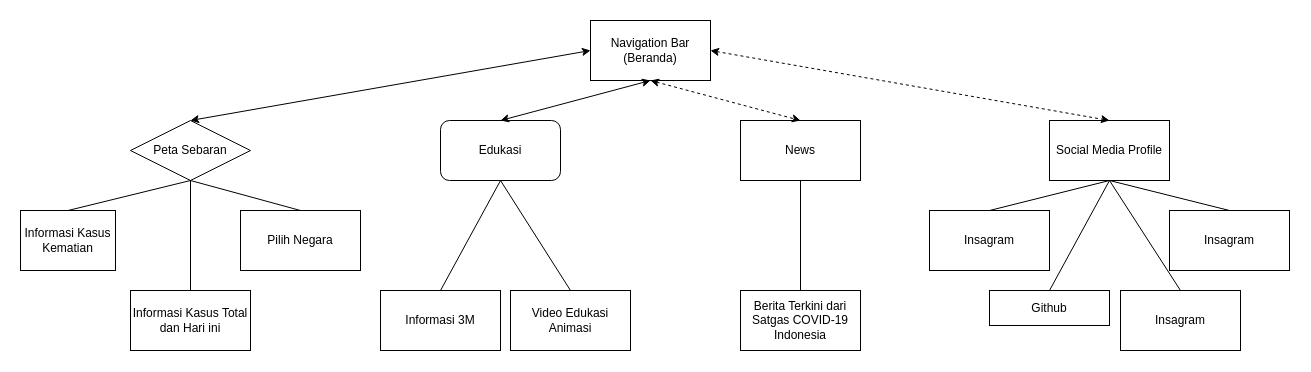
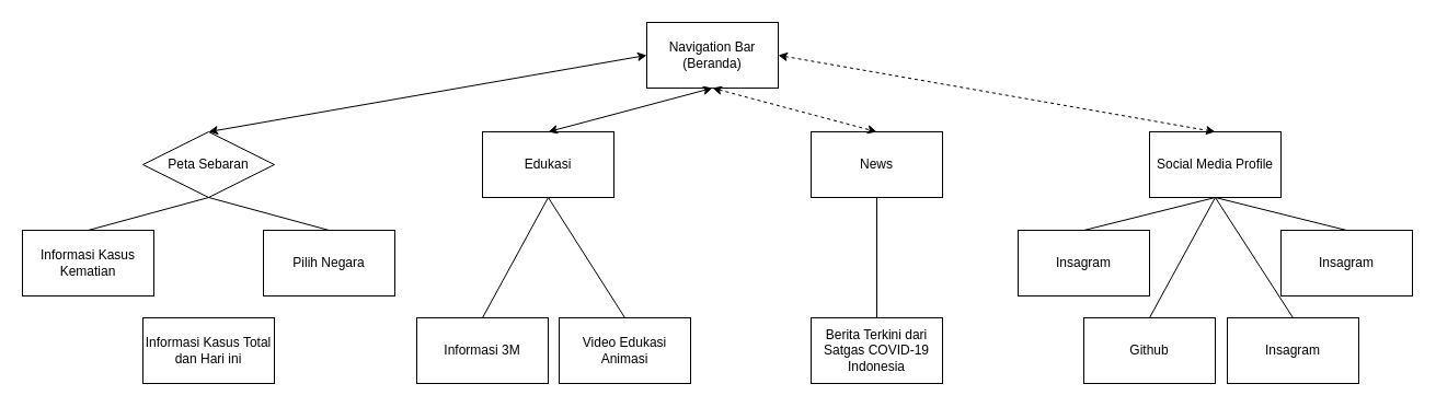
- <mxCell id="4" value="Edukasi" style="whiteSpace=wrap;html=1;rounded=1;" parent="1" vertex="1"><mxGeometry x="440" y="120" width="120" height="60" as="geometry" /></mxCell>
+ <mxCell id="4" value="Edukasi" style="rounded=0;whiteSpace=wrap;html=1;" parent="1" vertex="1"><mxGeometry x="440" y="120" width="120" height="60" as="geometry" /></mxCell>
- <mxCell id="12" value="" style="endArrow=none;html=1;exitX=0.5;exitY=0;exitDx=0;exitDy=0;entryX=0.5;entryY=1;entryDx=0;entryDy=0;" parent="1" source="11" target="5" edge="1"><mxGeometry width="50" height="50" relative="1" as="geometry"><mxPoint x="150" y="230" as="sourcePoint" /><mxPoint x="400" y="340" as="targetPoint" /></mxGeometry></mxCell>
- <mxCell id="10" value="Informasi Kasus Kematian" style="rounded=0;whiteSpace=wrap;html=1;" parent="1" vertex="1"><mxGeometry x="20" y="210" width="95" height="60" as="geometry" /></mxCell>
+ <mxCell id="10" value="Informasi Kasus Kematian" style="rounded=0;whiteSpace=wrap;html=1;" parent="1" vertex="1"><mxGeometry x="20" y="210" width="120" height="60" as="geometry" /></mxCell>
- <mxCell id="7" value="Github" style="rounded=0;whiteSpace=wrap;html=1;" parent="1" vertex="1"><mxGeometry x="989" y="290" width="120" height="35" as="geometry" /></mxCell>
+ <mxCell id="7" value="Github" style="rounded=0;whiteSpace=wrap;html=1;" parent="1" vertex="1"><mxGeometry x="989" y="290" width="120" height="60" as="geometry" /></mxCell>
